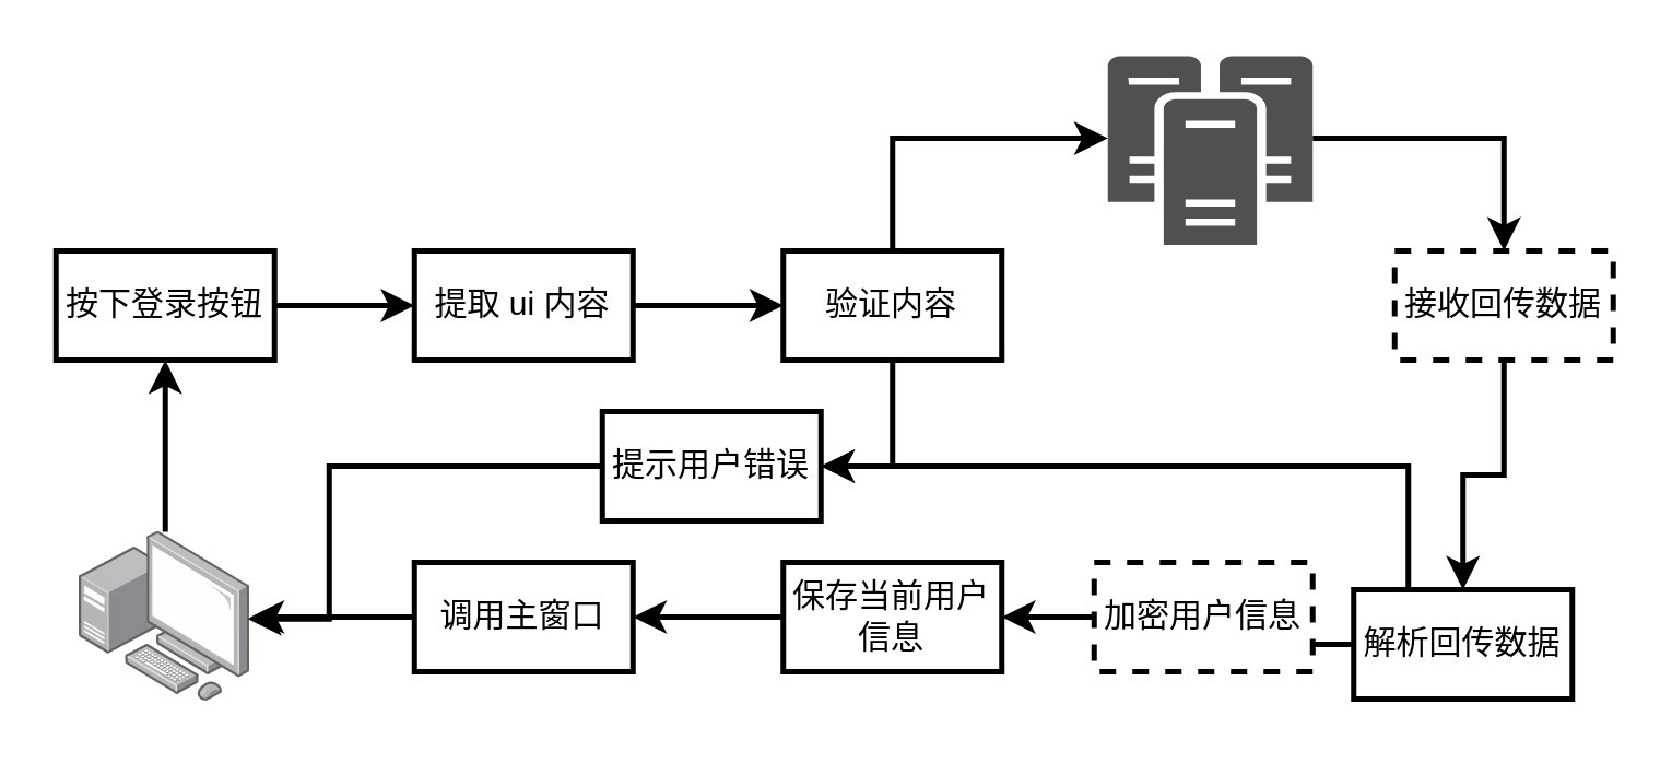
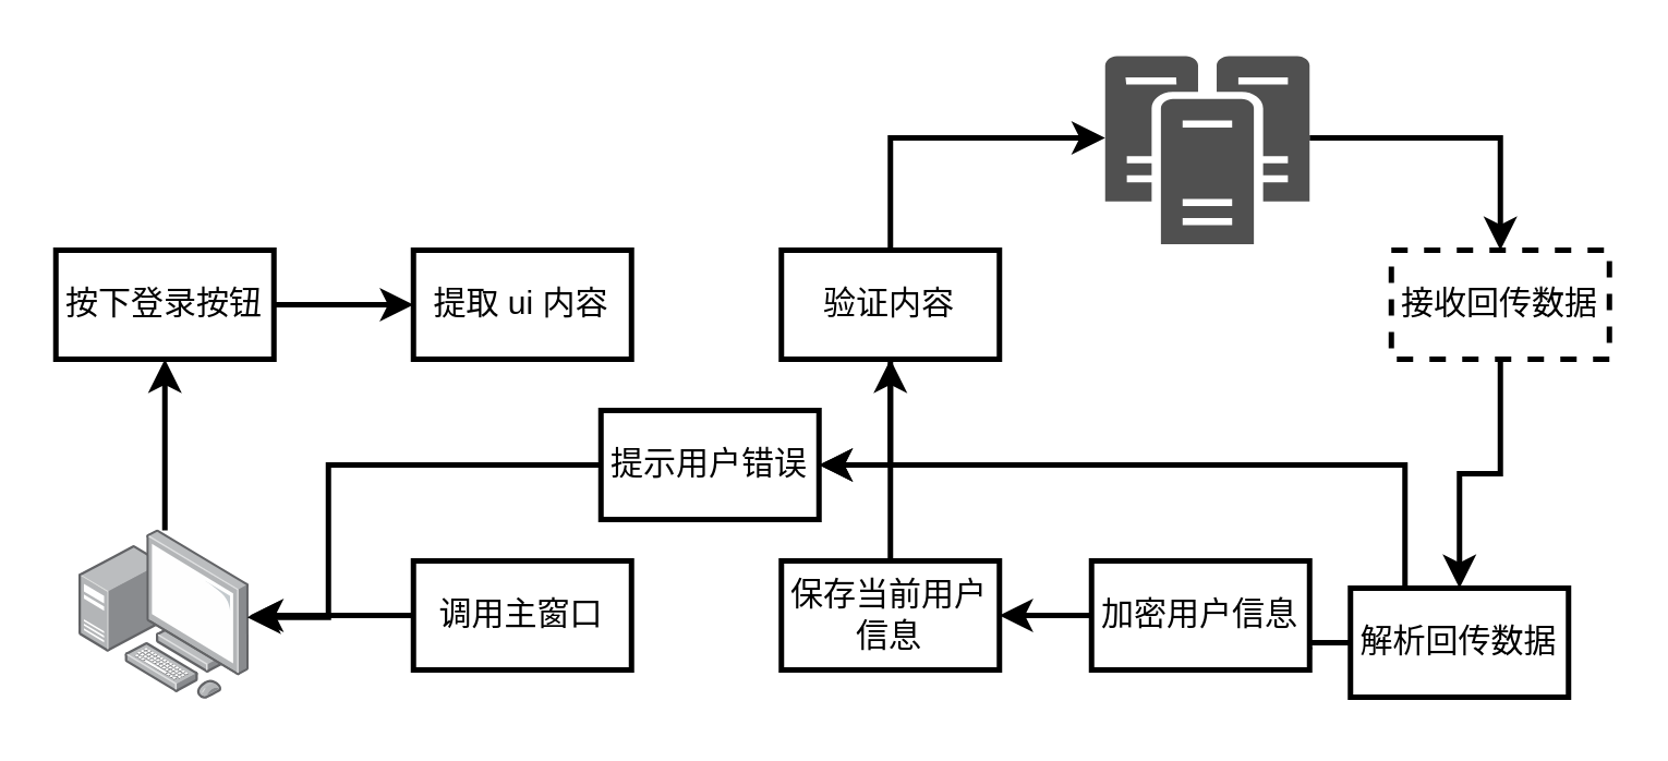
- <mxCell id="6" value="" style="edgeStyle=orthogonalEdgeStyle;rounded=0;orthogonalLoop=1;jettySize=auto;html=1;strokeWidth=2;" edge="1" parent="1" source="7" target="10"><mxGeometry relative="1" as="geometry" /></mxCell>
- <mxCell id="18" value="" style="edgeStyle=orthogonalEdgeStyle;rounded=0;orthogonalLoop=1;jettySize=auto;html=1;strokeWidth=2;" edge="1" parent="1" source="19" target="21"><mxGeometry relative="1" as="geometry" /></mxCell>
+ <mxCell id="18" value="" style="edgeStyle=orthogonalEdgeStyle;rounded=0;orthogonalLoop=1;jettySize=auto;html=1;strokeWidth=2;" edge="1" parent="1" source="19" target="10"><mxGeometry relative="1" as="geometry" /></mxCell>
- <mxCell id="23" value="加密用户信息" style="rounded=0;whiteSpace=wrap;html=1;strokeWidth=2;dashed=1;" vertex="1" parent="1"><mxGeometry x="400" y="205.2" width="80" height="40" as="geometry" /></mxCell>
+ <mxCell id="23" value="加密用户信息" style="rounded=0;whiteSpace=wrap;html=1;strokeWidth=2;" vertex="1" parent="1"><mxGeometry x="400" y="205.2" width="80" height="40" as="geometry" /></mxCell>
